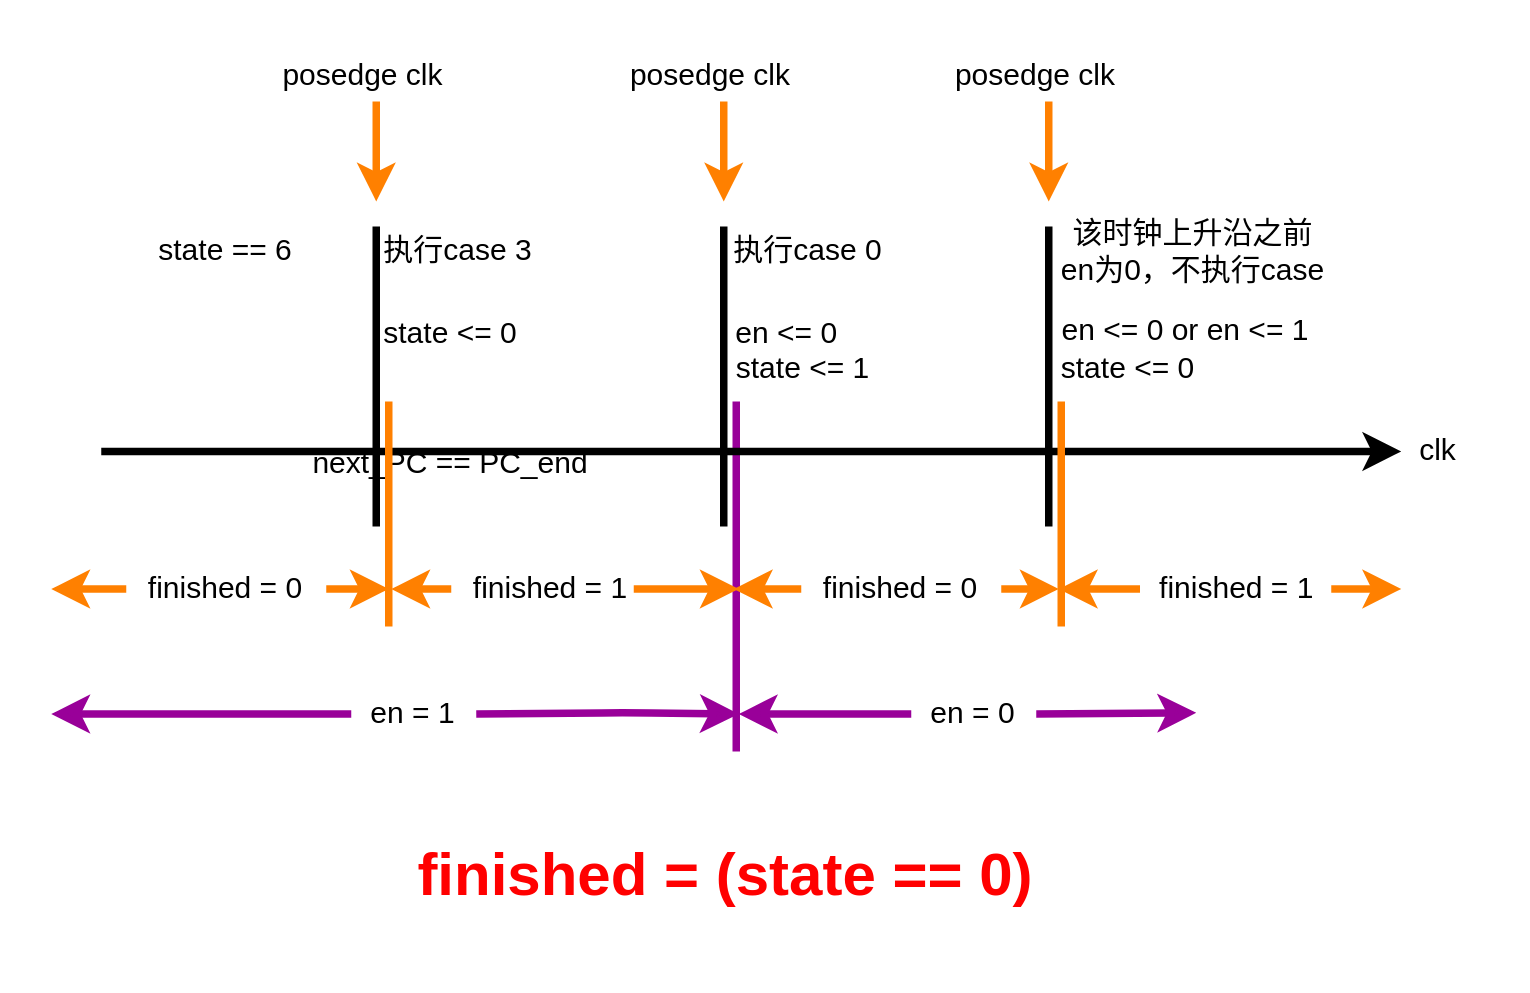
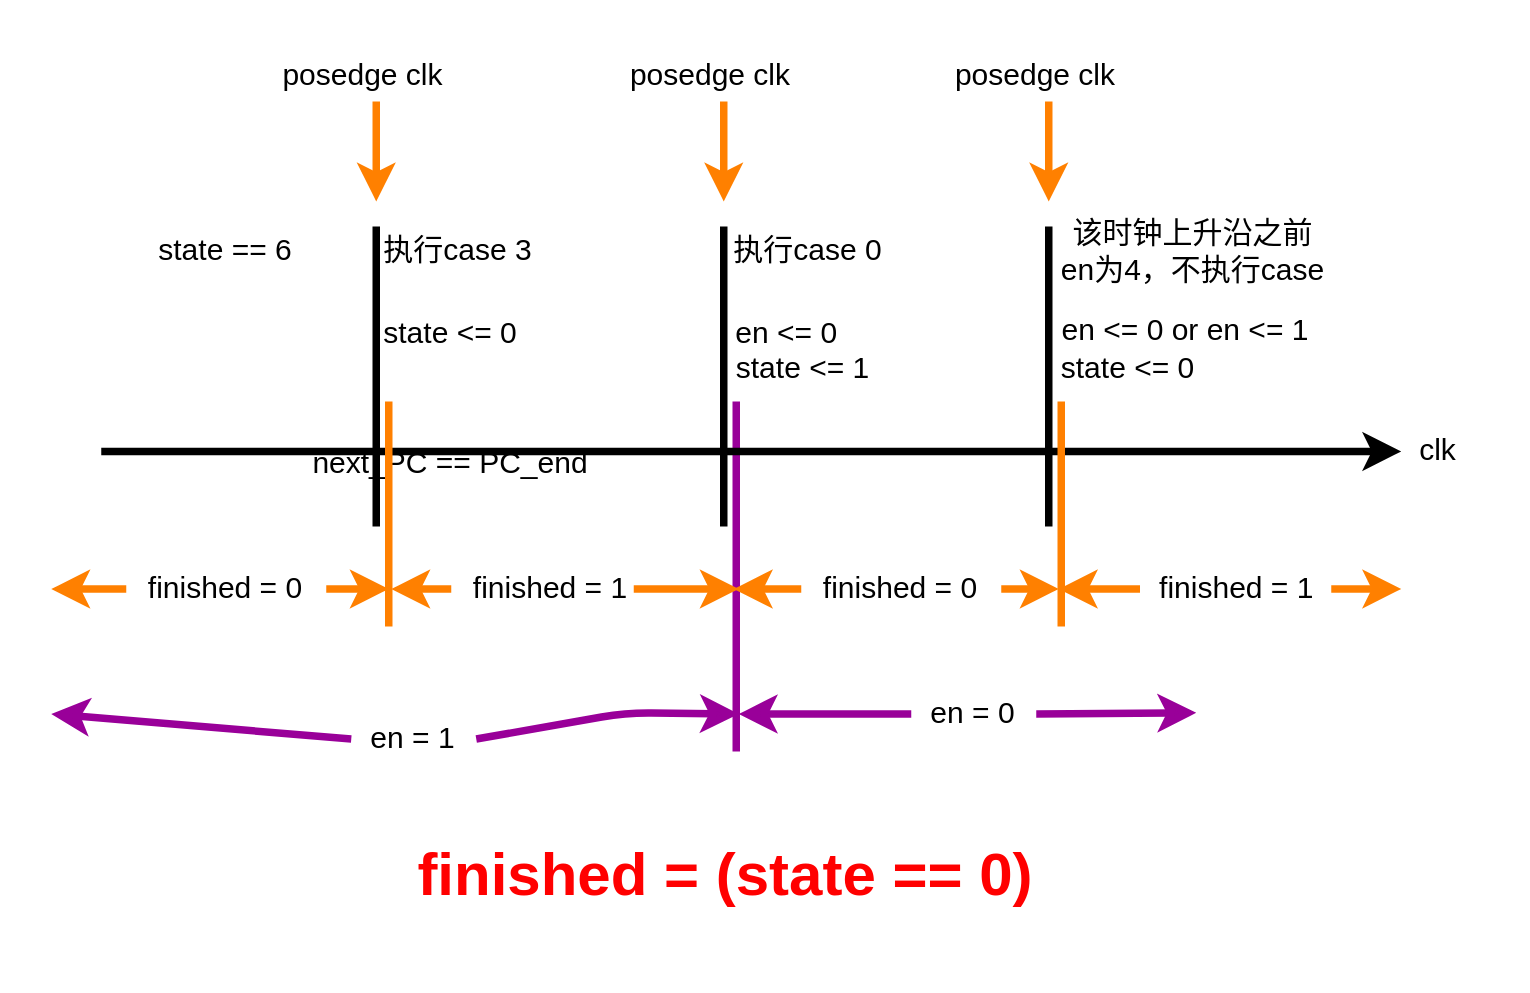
- <mxCell id="26" value="&lt;font color=&quot;#000000&quot;&gt;该时钟上升沿之前en为0，不执行case&lt;/font&gt;" style="text;html=1;strokeColor=none;fillColor=none;align=center;verticalAlign=middle;whiteSpace=wrap;rounded=0;" parent="1" vertex="1"><mxGeometry x="422" y="90" width="110" height="20" as="geometry" /></mxCell>
+ <mxCell id="26" value="&lt;font color=&quot;#000000&quot;&gt;该时钟上升沿之前en为4，不执行case&lt;/font&gt;" style="text;html=1;strokeColor=none;fillColor=none;align=center;verticalAlign=middle;whiteSpace=wrap;rounded=0;" parent="1" vertex="1"><mxGeometry x="422" y="90" width="110" height="20" as="geometry" /></mxCell>
- <mxCell id="16" value="&lt;font style=&quot;font-size: 12px&quot; color=&quot;#000000&quot;&gt;en = 1&lt;/font&gt;" style="text;html=1;strokeColor=none;fillColor=none;align=center;verticalAlign=middle;whiteSpace=wrap;rounded=0;" parent="1" vertex="1"><mxGeometry x="140" y="270" width="50" height="30" as="geometry" /></mxCell>
+ <mxCell id="16" value="&lt;font style=&quot;font-size: 12px&quot; color=&quot;#000000&quot;&gt;en = 1&lt;/font&gt;" style="text;html=1;strokeColor=none;fillColor=none;align=center;verticalAlign=middle;whiteSpace=wrap;rounded=0;" parent="1" vertex="1"><mxGeometry x="140" y="280" width="50" height="30" as="geometry" /></mxCell>
